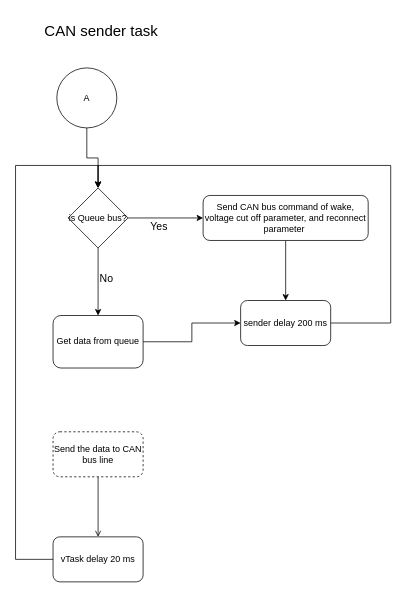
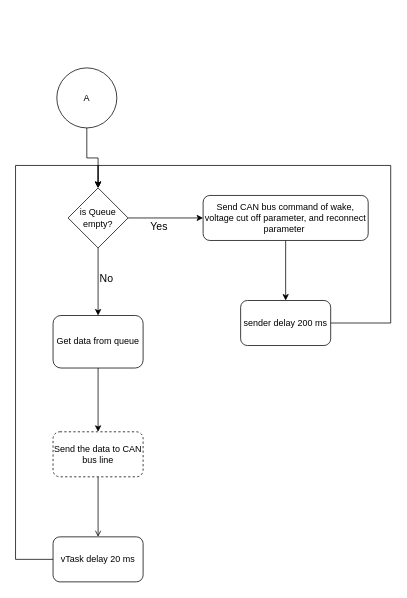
- <mxCell id="2" value="&lt;font style=&quot;font-size: 20px;&quot;&gt;CAN sender task&lt;/font&gt;" style="text;html=1;align=center;verticalAlign=middle;resizable=0;points=[];autosize=1;strokeColor=none;fillColor=none;" parent="1" vertex="1"><mxGeometry x="49" y="20" width="170" height="40" as="geometry" /></mxCell>
- <mxCell id="9" value="is Queue bus?" style="rhombus;whiteSpace=wrap;html=1;" parent="1" vertex="1"><mxGeometry x="90" y="250" width="80" height="80" as="geometry" /></mxCell>
+ <mxCell id="9" value="is Queue empty?" style="rhombus;whiteSpace=wrap;html=1;" parent="1" vertex="1"><mxGeometry x="90" y="250" width="80" height="80" as="geometry" /></mxCell>
- <mxCell id="10" value="" style="edgeStyle=orthogonalEdgeStyle;rounded=0;orthogonalLoop=1;jettySize=auto;html=1;" parent="1" source="11" target="19" edge="1"><mxGeometry relative="1" as="geometry" /></mxCell>
+ <mxCell id="10" value="" style="edgeStyle=orthogonalEdgeStyle;rounded=0;orthogonalLoop=1;jettySize=auto;html=1;" parent="1" source="11" target="15" edge="1"><mxGeometry relative="1" as="geometry" /></mxCell>
